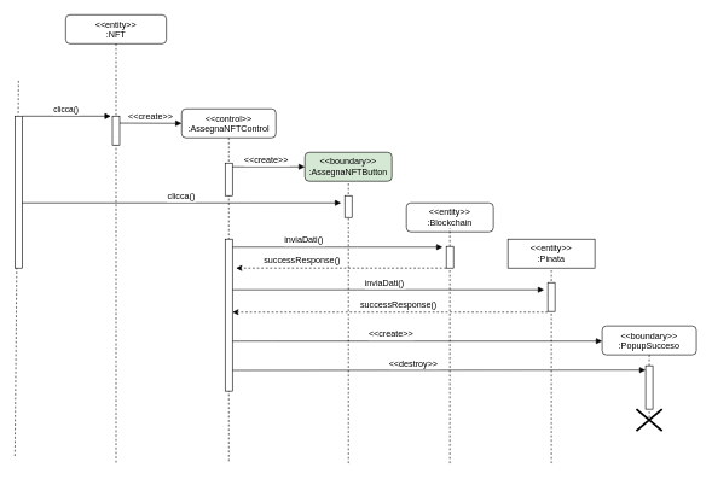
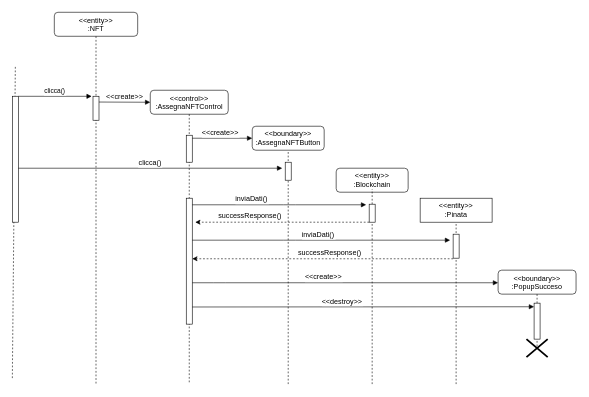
- <mxCell id="24" value="&amp;lt;&amp;lt;boundary&amp;gt;&amp;gt;&lt;br&gt;:AssegnaNFTButton" style="rounded=1;whiteSpace=wrap;html=1;fillColor=#d5e8d4;" vertex="1" parent="1"><mxGeometry x="420" y="210" width="120" height="40" as="geometry" /></mxCell>
+ <mxCell id="24" value="&amp;lt;&amp;lt;boundary&amp;gt;&amp;gt;&lt;br&gt;:AssegnaNFTButton" style="rounded=1;whiteSpace=wrap;html=1;" vertex="1" parent="1"><mxGeometry x="420" y="210" width="120" height="40" as="geometry" /></mxCell>
